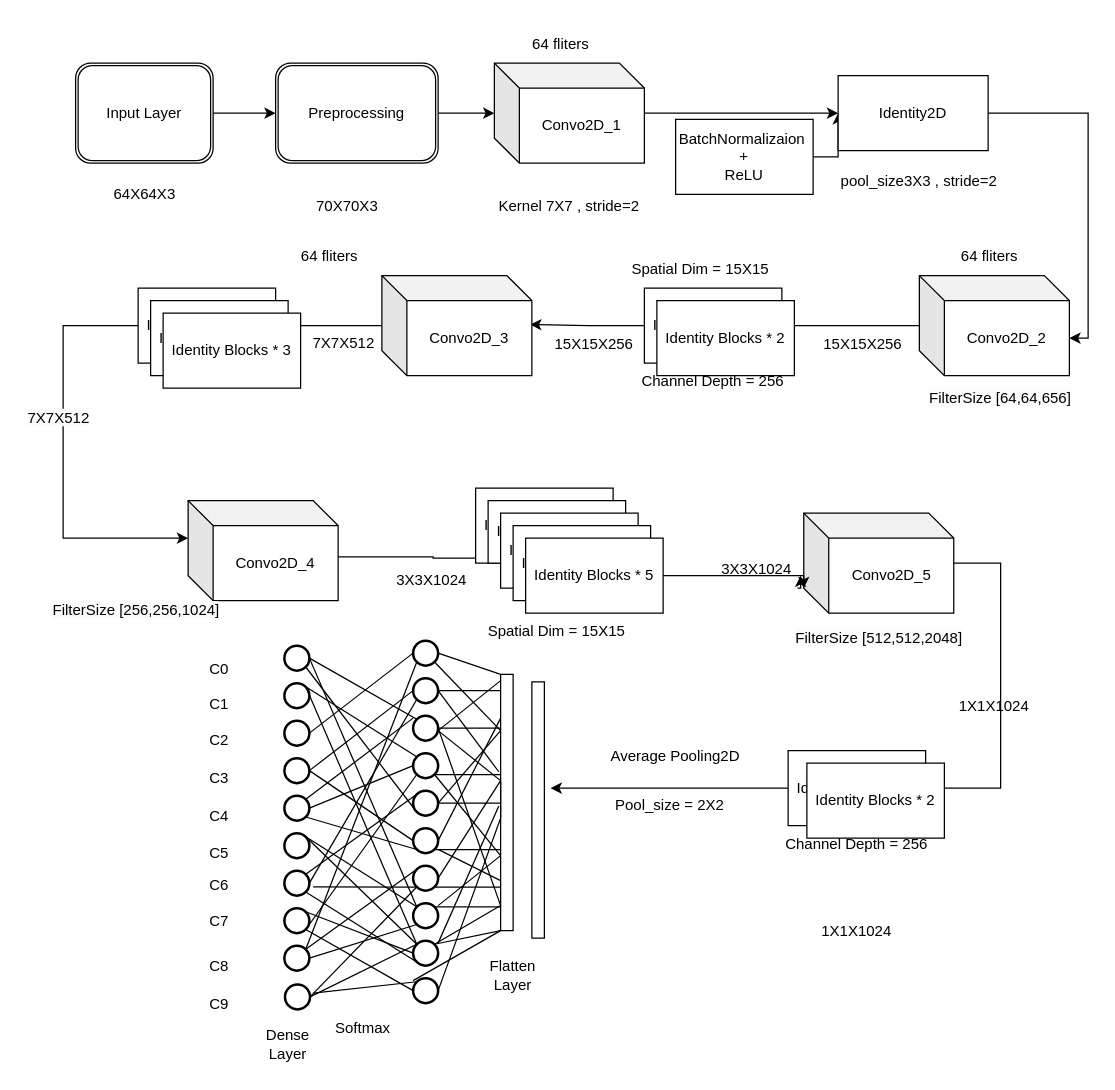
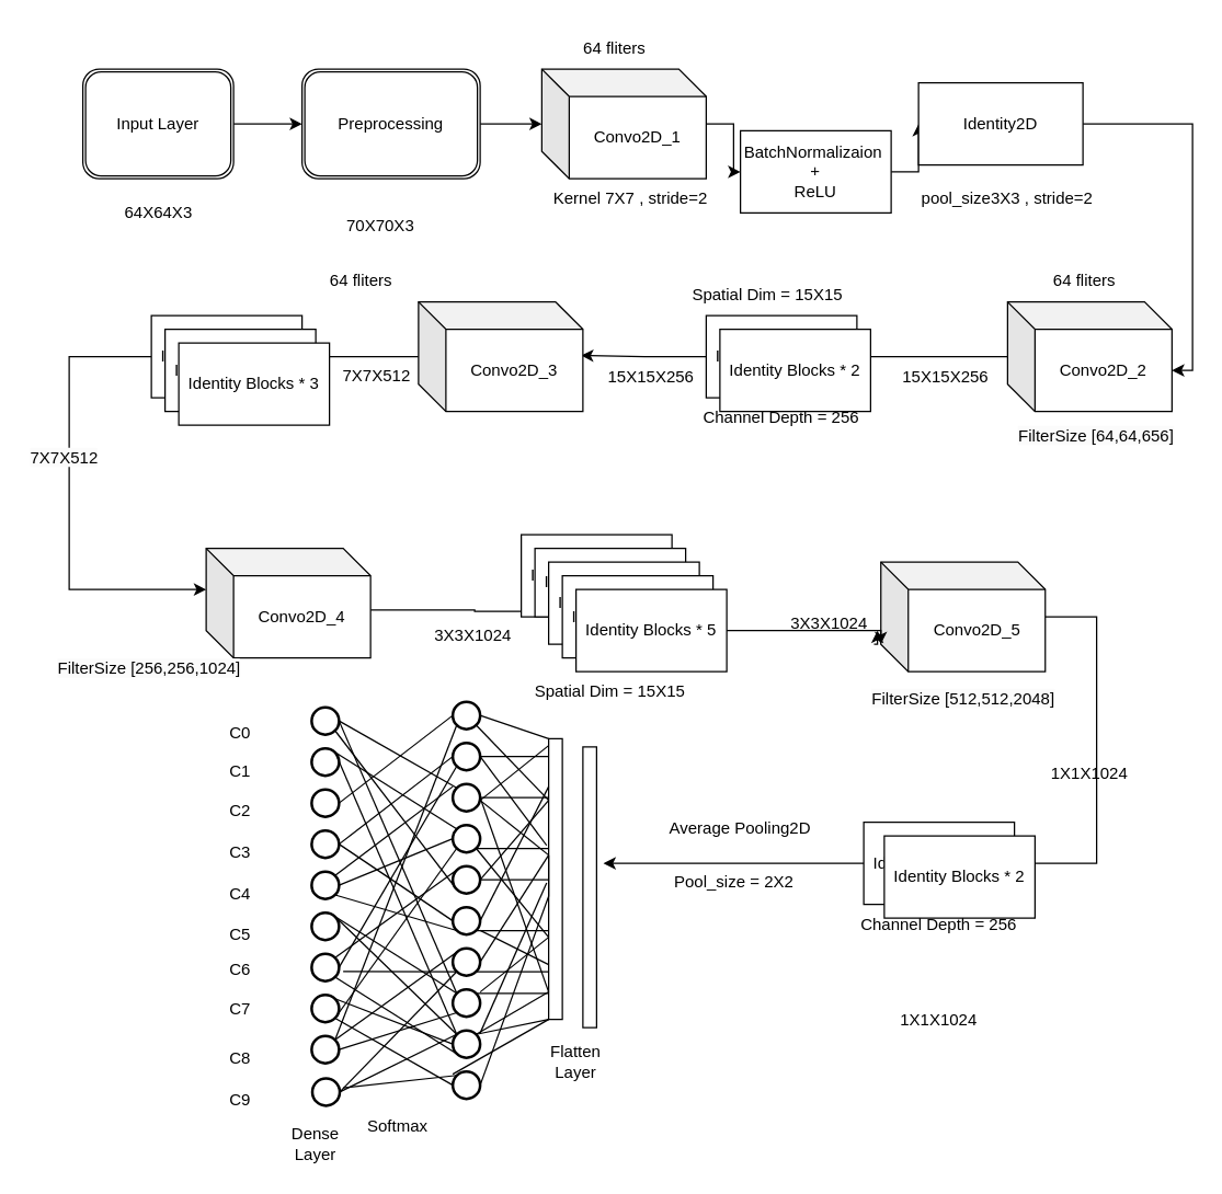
- <mxCell id="6" value="" style="edgeStyle=orthogonalEdgeStyle;rounded=0;orthogonalLoop=1;jettySize=auto;html=1;" edge="1" parent="1" source="7" target="13"><mxGeometry relative="1" as="geometry" /></mxCell>
+ <mxCell id="6" value="" style="edgeStyle=orthogonalEdgeStyle;rounded=0;orthogonalLoop=1;jettySize=auto;html=1;" edge="1" parent="1" source="7" target="9"><mxGeometry relative="1" as="geometry" /></mxCell>
- <mxCell id="11" value="Kernel 7X7 , stride=2" style="text;html=1;align=center;verticalAlign=middle;whiteSpace=wrap;rounded=0;" vertex="1" parent="1"><mxGeometry x="390" y="150" width="130" height="30" as="geometry" /></mxCell>
+ <mxCell id="11" value="Kernel 7X7 , stride=2" style="text;html=1;align=center;verticalAlign=middle;whiteSpace=wrap;rounded=0;" vertex="1" parent="1"><mxGeometry x="395" y="130" width="130" height="30" as="geometry" /></mxCell>
- <mxCell id="63" value="Flatten Layer" style="text;html=1;align=center;verticalAlign=middle;whiteSpace=wrap;rounded=0;" vertex="1" parent="1"><mxGeometry x="380" y="765" width="60" height="30" as="geometry" /></mxCell>
+ <mxCell id="63" value="Flatten Layer" style="text;html=1;align=center;verticalAlign=middle;whiteSpace=wrap;rounded=0;" vertex="1" parent="1"><mxGeometry x="390" y="760" width="60" height="30" as="geometry" /></mxCell>
